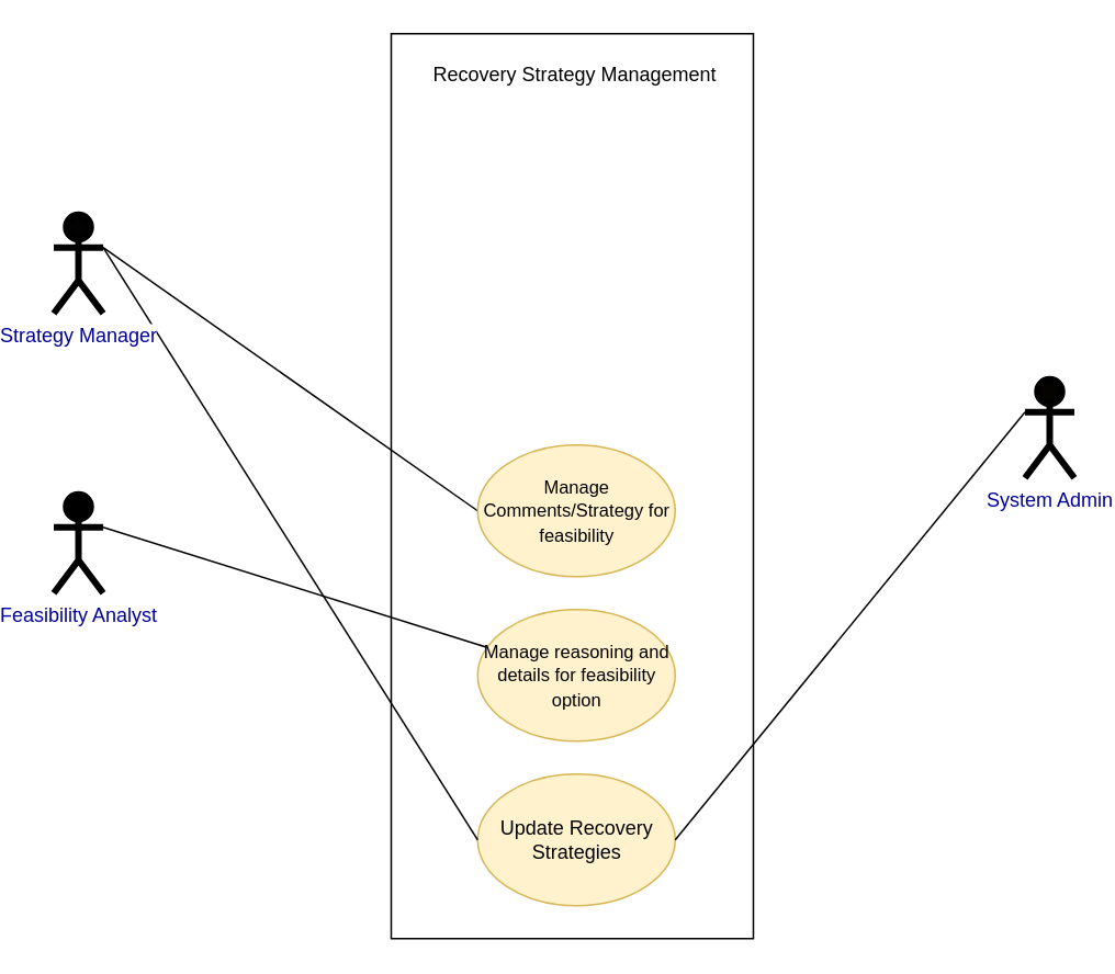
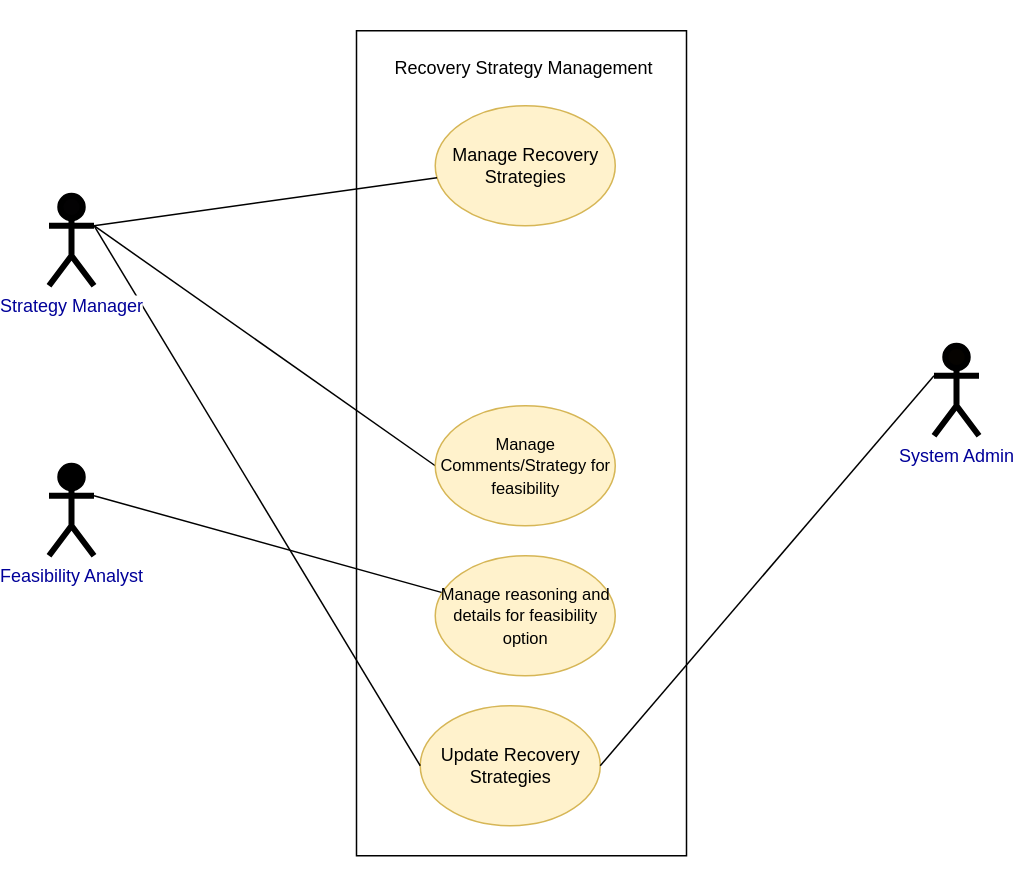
+ <mxCell id="3" value="Manage Recovery Strategies" style="ellipse;whiteSpace=wrap;html=1;fillColor=#fff2cc;strokeColor=#d6b656;" parent="1" vertex="1"><mxGeometry x="277.5" y="70" width="120" height="80" as="geometry" /></mxCell>
+ <mxCell id="5" style="rounded=0;orthogonalLoop=1;jettySize=auto;html=1;exitX=1;exitY=0.333;exitDx=0;exitDy=0;exitPerimeter=0;endArrow=none;endFill=0;" edge="1" parent="1" source="8" target="3"><mxGeometry relative="1" as="geometry" /></mxCell>
- <mxCell id="13" value="Feasibility Analyst" style="shape=umlActor;verticalLabelPosition=bottom;labelBackgroundColor=#ffffff;verticalAlign=top;html=1;strokeWidth=4;fillColor=#000000;strokeColor=#000000;fontColor=#000099;" vertex="1" parent="1"><mxGeometry x="20" y="300" width="30" height="60" as="geometry" /></mxCell>
+ <mxCell id="13" value="Feasibility Analyst" style="shape=umlActor;verticalLabelPosition=bottom;labelBackgroundColor=#ffffff;verticalAlign=top;html=1;strokeWidth=4;fillColor=#000000;strokeColor=#000000;fontColor=#000099;" vertex="1" parent="1"><mxGeometry x="20" y="310" width="30" height="60" as="geometry" /></mxCell>
- <mxCell id="4" value="Update Recovery Strategies" style="ellipse;whiteSpace=wrap;html=1;fillColor=#fff2cc;strokeColor=#d6b656;" parent="1" vertex="1"><mxGeometry x="277.5" y="470" width="120" height="80" as="geometry" /></mxCell>
+ <mxCell id="4" value="Update Recovery Strategies" style="ellipse;whiteSpace=wrap;html=1;fillColor=#fff2cc;strokeColor=#d6b656;" parent="1" vertex="1"><mxGeometry x="267.5" y="470" width="120" height="80" as="geometry" /></mxCell>
